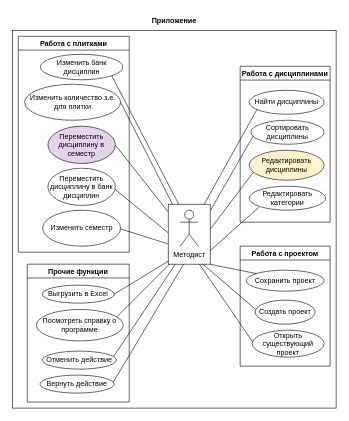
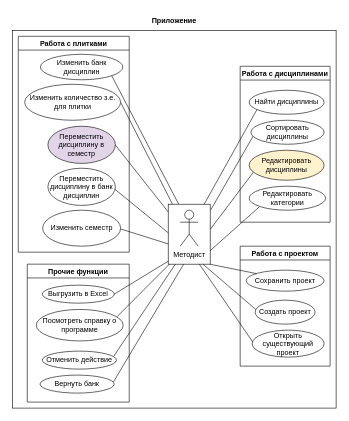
- <mxCell id="18" value="Вернуть действие" style="ellipse;whiteSpace=wrap;html=1;" parent="14" vertex="1"><mxGeometry x="21.25" y="185" width="123.75" height="30" as="geometry" /></mxCell>
+ <mxCell id="18" value="Вернуть банк" style="ellipse;whiteSpace=wrap;html=1;" parent="14" vertex="1"><mxGeometry x="21.25" y="185" width="123.75" height="30" as="geometry" /></mxCell>
